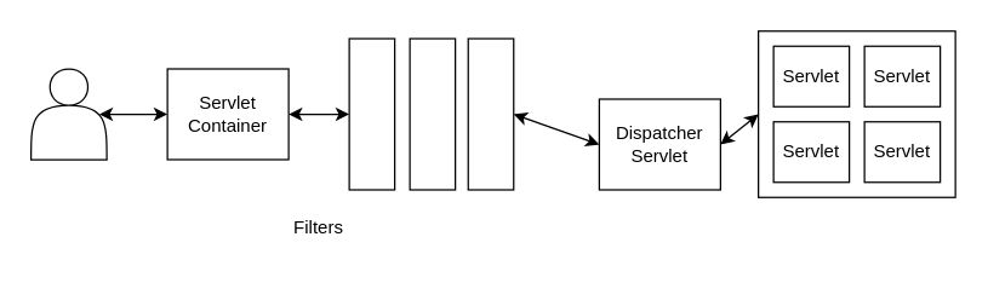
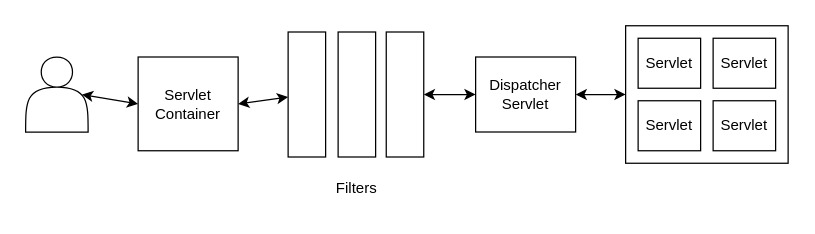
- <mxCell id="2" value="Servlet&lt;br&gt;Container" style="rounded=0;whiteSpace=wrap;html=1;" vertex="1" parent="1"><mxGeometry x="110" y="45" width="80" height="60" as="geometry" /></mxCell>
+ <mxCell id="2" value="Servlet&lt;br&gt;Container" style="rounded=0;whiteSpace=wrap;html=1;" vertex="1" parent="1"><mxGeometry x="110" y="45" width="80" height="75" as="geometry" /></mxCell>
- <mxCell id="8" value="Dispatcher&lt;br&gt;Servlet" style="rounded=0;whiteSpace=wrap;html=1;" vertex="1" parent="1"><mxGeometry x="395" y="65" width="80" height="60" as="geometry" /></mxCell>
+ <mxCell id="8" value="Dispatcher&lt;br&gt;Servlet" style="rounded=0;whiteSpace=wrap;html=1;" vertex="1" parent="1"><mxGeometry x="380" y="45" width="80" height="60" as="geometry" /></mxCell>
- <mxCell id="7" value="Filters" style="text;html=1;strokeColor=none;fillColor=none;align=center;verticalAlign=middle;whiteSpace=wrap;rounded=0;" vertex="1" parent="1"><mxGeometry x="180" y="135" width="60" height="30" as="geometry" /></mxCell>
+ <mxCell id="7" value="Filters" style="text;html=1;strokeColor=none;fillColor=none;align=center;verticalAlign=middle;whiteSpace=wrap;rounded=0;" vertex="1" parent="1"><mxGeometry x="255" y="135" width="60" height="30" as="geometry" /></mxCell>
